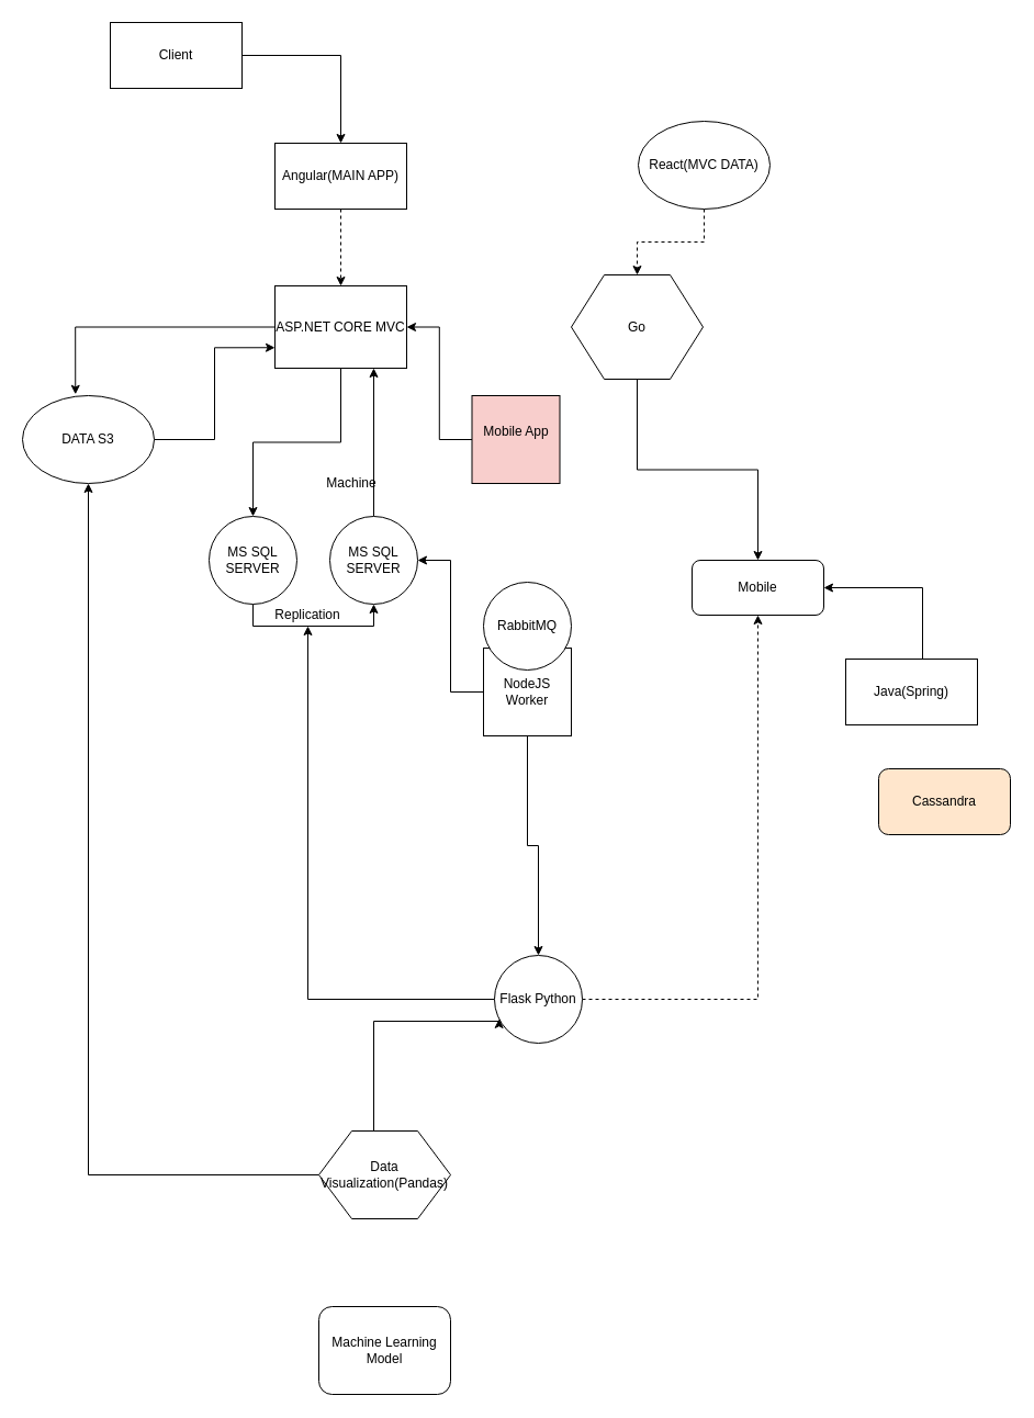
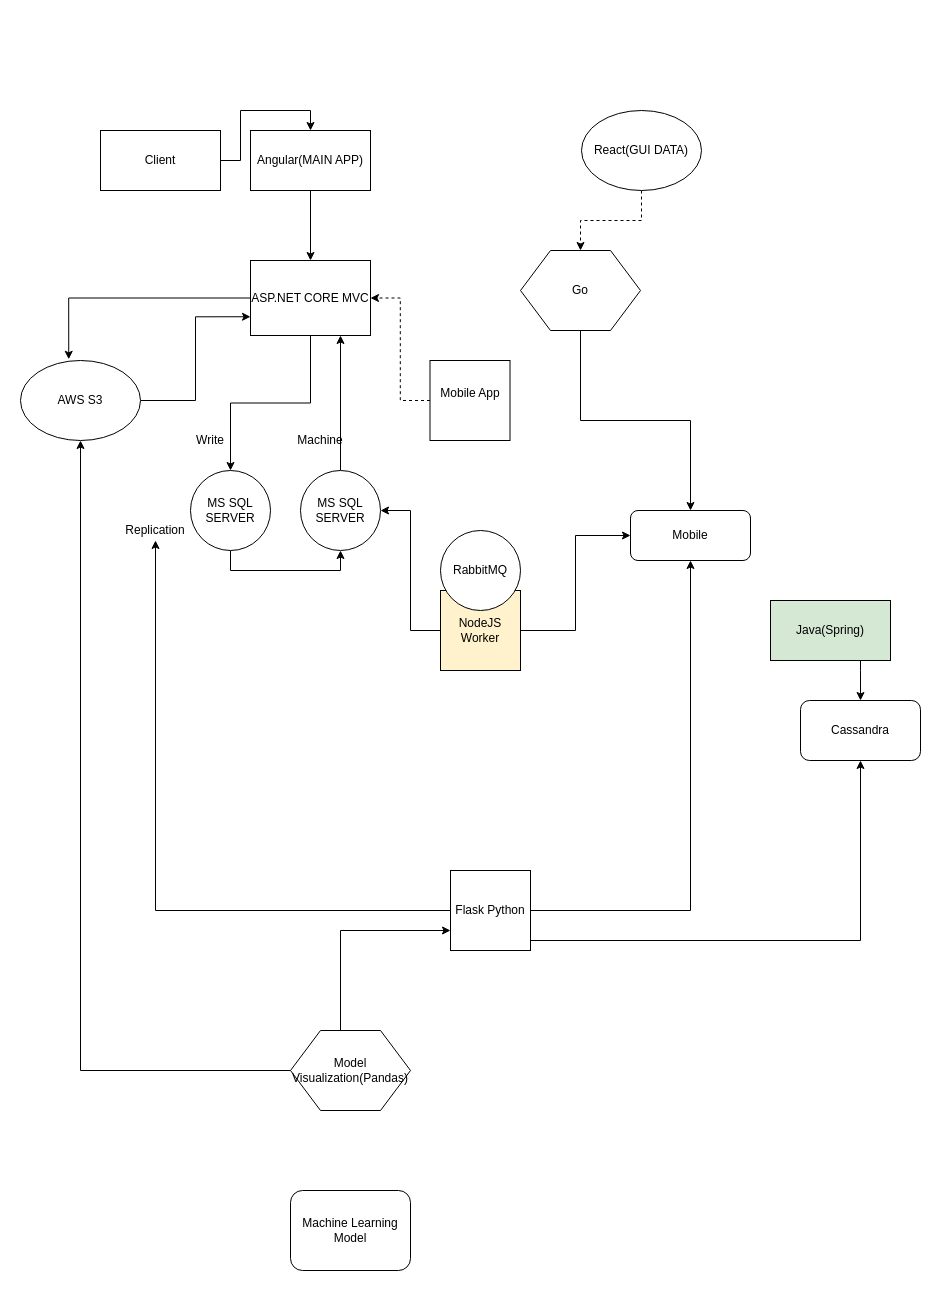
- <mxCell id="3" value="Client" style="rounded=0;whiteSpace=wrap;html=1;" parent="1" vertex="1"><mxGeometry x="100" y="20" width="120" height="60" as="geometry" /></mxCell>
+ <mxCell id="3" value="Client" style="rounded=0;whiteSpace=wrap;html=1;" parent="1" vertex="1"><mxGeometry x="100" y="130" width="120" height="60" as="geometry" /></mxCell>
- <mxCell id="13" value="React(MVC DATA)" style="ellipse;whiteSpace=wrap;html=1;" parent="1" vertex="1"><mxGeometry x="581" y="110" width="120" height="80" as="geometry" /></mxCell>
+ <mxCell id="13" value="React(GUI DATA)" style="ellipse;whiteSpace=wrap;html=1;" parent="1" vertex="1"><mxGeometry x="581" y="110" width="120" height="80" as="geometry" /></mxCell>
- <mxCell id="4" style="edgeStyle=orthogonalEdgeStyle;rounded=0;orthogonalLoop=1;jettySize=auto;html=1;dashed=1;" parent="1" source="5" target="8" edge="1"><mxGeometry relative="1" as="geometry" /></mxCell>
+ <mxCell id="4" style="edgeStyle=orthogonalEdgeStyle;rounded=0;orthogonalLoop=1;jettySize=auto;html=1;" parent="1" source="5" target="8" edge="1"><mxGeometry relative="1" as="geometry" /></mxCell>
- <mxCell id="15" value="Go" style="shape=hexagon;perimeter=hexagonPerimeter2;whiteSpace=wrap;html=1;" parent="1" vertex="1"><mxGeometry x="520" y="250" width="120" height="95" as="geometry" /></mxCell>
+ <mxCell id="15" value="Go" style="shape=hexagon;perimeter=hexagonPerimeter2;whiteSpace=wrap;html=1;" parent="1" vertex="1"><mxGeometry x="520" y="250" width="120" height="80" as="geometry" /></mxCell>
- <mxCell id="25" style="edgeStyle=orthogonalEdgeStyle;rounded=0;orthogonalLoop=1;jettySize=auto;html=1;entryX=1;entryY=0.5;entryDx=0;entryDy=0;" parent="1" source="26" target="8" edge="1"><mxGeometry relative="1" as="geometry" /></mxCell>
+ <mxCell id="25" style="edgeStyle=orthogonalEdgeStyle;rounded=0;orthogonalLoop=1;jettySize=auto;html=1;entryX=1;entryY=0.5;entryDx=0;entryDy=0;dashed=1;" parent="1" source="26" target="8" edge="1"><mxGeometry relative="1" as="geometry" /></mxCell>
- <mxCell id="24" value="DATA S3" style="ellipse;whiteSpace=wrap;html=1;" parent="1" vertex="1"><mxGeometry x="20" y="360" width="120" height="80" as="geometry" /></mxCell>
+ <mxCell id="24" value="AWS S3" style="ellipse;whiteSpace=wrap;html=1;" parent="1" vertex="1"><mxGeometry x="20" y="360" width="120" height="80" as="geometry" /></mxCell>
- <mxCell id="26" value="Mobile App&lt;br&gt;&lt;br&gt;" style="whiteSpace=wrap;html=1;aspect=fixed;fillColor=#f8cecc;" parent="1" vertex="1"><mxGeometry x="429.5" y="360" width="80" height="80" as="geometry" /></mxCell>
+ <mxCell id="26" value="Mobile App&lt;br&gt;&lt;br&gt;" style="whiteSpace=wrap;html=1;aspect=fixed;" parent="1" vertex="1"><mxGeometry x="429.5" y="360" width="80" height="80" as="geometry" /></mxCell>
+ <mxCell id="29" value="Write" style="text;html=1;strokeColor=none;fillColor=none;align=center;verticalAlign=middle;whiteSpace=wrap;rounded=0;" parent="1" vertex="1"><mxGeometry x="190" y="420" width="40" height="40" as="geometry" /></mxCell>
- <mxCell id="34" style="edgeStyle=orthogonalEdgeStyle;rounded=0;orthogonalLoop=1;jettySize=auto;html=1;entryX=1;entryY=0.5;entryDx=0;entryDy=0;" edge="1" parent="1" source="36" target="11"><mxGeometry relative="1" as="geometry"><Array as="points"><mxPoint x="840" y="535" /></Array></mxGeometry></mxCell>
- <mxCell id="31" value="Replication" style="text;html=1;strokeColor=none;fillColor=none;align=center;verticalAlign=middle;whiteSpace=wrap;rounded=0;" parent="1" vertex="1"><mxGeometry x="260" y="550" width="40" height="20" as="geometry" /></mxCell>
+ <mxCell id="31" value="Replication" style="text;html=1;strokeColor=none;fillColor=none;align=center;verticalAlign=middle;whiteSpace=wrap;rounded=0;" parent="1" vertex="1"><mxGeometry x="135" y="520" width="40" height="20" as="geometry" /></mxCell>
- <mxCell id="18" value="NodeJS Worker" style="whiteSpace=wrap;html=1;aspect=fixed;" parent="1" vertex="1"><mxGeometry x="440" y="590" width="80" height="80" as="geometry" /></mxCell>
+ <mxCell id="18" value="NodeJS Worker" style="whiteSpace=wrap;html=1;aspect=fixed;fillColor=#fff2cc;" parent="1" vertex="1"><mxGeometry x="440" y="590" width="80" height="80" as="geometry" /></mxCell>
- <mxCell id="36" value="Java(Spring)" style="rounded=0;whiteSpace=wrap;html=1;" vertex="1" parent="1"><mxGeometry x="770" y="600" width="120" height="60" as="geometry" /></mxCell>
+ <mxCell id="36" value="Java(Spring)" style="rounded=0;whiteSpace=wrap;html=1;fillColor=#d5e8d4;" vertex="1" parent="1"><mxGeometry x="770" y="600" width="120" height="60" as="geometry" /></mxCell>
+ <mxCell id="35" style="edgeStyle=orthogonalEdgeStyle;rounded=0;orthogonalLoop=1;jettySize=auto;html=1;" edge="1" parent="1" source="36" target="33"><mxGeometry relative="1" as="geometry"><Array as="points"><mxPoint x="860" y="670" /><mxPoint x="860" y="670" /></Array></mxGeometry></mxCell>
- <mxCell id="33" value="Cassandra" style="rounded=1;whiteSpace=wrap;html=1;fillColor=#ffe6cc;" vertex="1" parent="1"><mxGeometry x="800" y="700" width="120" height="60" as="geometry" /></mxCell>
+ <mxCell id="33" value="Cassandra" style="rounded=1;whiteSpace=wrap;html=1;" vertex="1" parent="1"><mxGeometry x="800" y="700" width="120" height="60" as="geometry" /></mxCell>
- <mxCell id="17" style="edgeStyle=orthogonalEdgeStyle;rounded=0;orthogonalLoop=1;jettySize=auto;html=1;" parent="1" source="18" target="22" edge="1"><mxGeometry relative="1" as="geometry"><mxPoint x="580" y="580" as="targetPoint" /></mxGeometry></mxCell>
+ <mxCell id="17" style="edgeStyle=orthogonalEdgeStyle;rounded=0;orthogonalLoop=1;jettySize=auto;html=1;entryX=0;entryY=0.5;entryDx=0;entryDy=0;" parent="1" source="18" target="11" edge="1"><mxGeometry relative="1" as="geometry"><mxPoint x="580" y="580" as="targetPoint" /></mxGeometry></mxCell>
- <mxCell id="20" style="edgeStyle=orthogonalEdgeStyle;rounded=0;orthogonalLoop=1;jettySize=auto;html=1;entryX=0.5;entryY=1;entryDx=0;entryDy=0;dashed=1;" parent="1" source="22" target="11" edge="1"><mxGeometry relative="1" as="geometry" /></mxCell>
+ <mxCell id="20" style="edgeStyle=orthogonalEdgeStyle;rounded=0;orthogonalLoop=1;jettySize=auto;html=1;entryX=0.5;entryY=1;entryDx=0;entryDy=0;" parent="1" source="22" target="11" edge="1"><mxGeometry relative="1" as="geometry" /></mxCell>
- <mxCell id="22" value="Flask Python" style="ellipse;whiteSpace=wrap;html=1;aspect=fixed;" parent="1" vertex="1"><mxGeometry x="450" y="870" width="80" height="80" as="geometry" /></mxCell>
+ <mxCell id="22" value="Flask Python" style="whiteSpace=wrap;html=1;aspect=fixed;" parent="1" vertex="1"><mxGeometry x="450" y="870" width="80" height="80" as="geometry" /></mxCell>
+ <mxCell id="21" style="edgeStyle=orthogonalEdgeStyle;rounded=0;orthogonalLoop=1;jettySize=auto;html=1;entryX=0.5;entryY=1;entryDx=0;entryDy=0;" edge="1" parent="1" source="22" target="33"><mxGeometry relative="1" as="geometry"><Array as="points"><mxPoint x="860" y="940" /></Array></mxGeometry></mxCell>
- <mxCell id="39" value="Data Visualization(Pandas)" style="shape=hexagon;perimeter=hexagonPerimeter2;whiteSpace=wrap;html=1;" vertex="1" parent="1"><mxGeometry x="290" y="1030" width="120" height="80" as="geometry" /></mxCell>
+ <mxCell id="39" value="Model Visualization(Pandas)" style="shape=hexagon;perimeter=hexagonPerimeter2;whiteSpace=wrap;html=1;" vertex="1" parent="1"><mxGeometry x="290" y="1030" width="120" height="80" as="geometry" /></mxCell>
